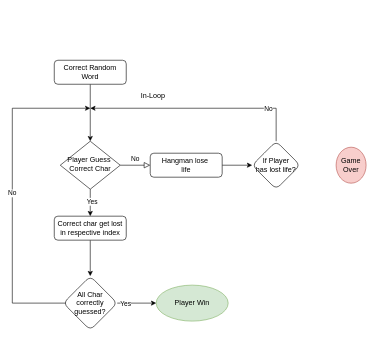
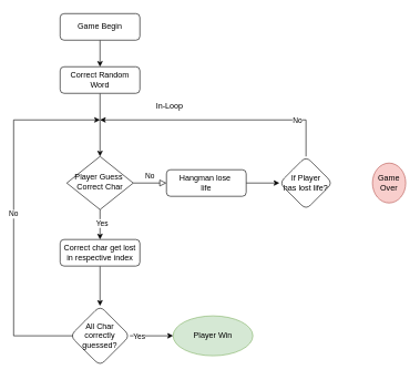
+ <mxCell id="3" value="Game Begin" style="rounded=1;whiteSpace=wrap;html=1;fontSize=12;glass=0;strokeWidth=1;shadow=0;" parent="1" vertex="1"><mxGeometry x="90" y="20" width="120" height="40" as="geometry" /></mxCell>
+ <mxCell id="2" value="" style="edgeStyle=orthogonalEdgeStyle;rounded=0;orthogonalLoop=1;jettySize=auto;html=1;entryX=0.5;entryY=0;entryDx=0;entryDy=0;" edge="1" parent="1" source="3" target="13"><mxGeometry relative="1" as="geometry"><mxPoint x="150" y="80" as="targetPoint" /></mxGeometry></mxCell>
